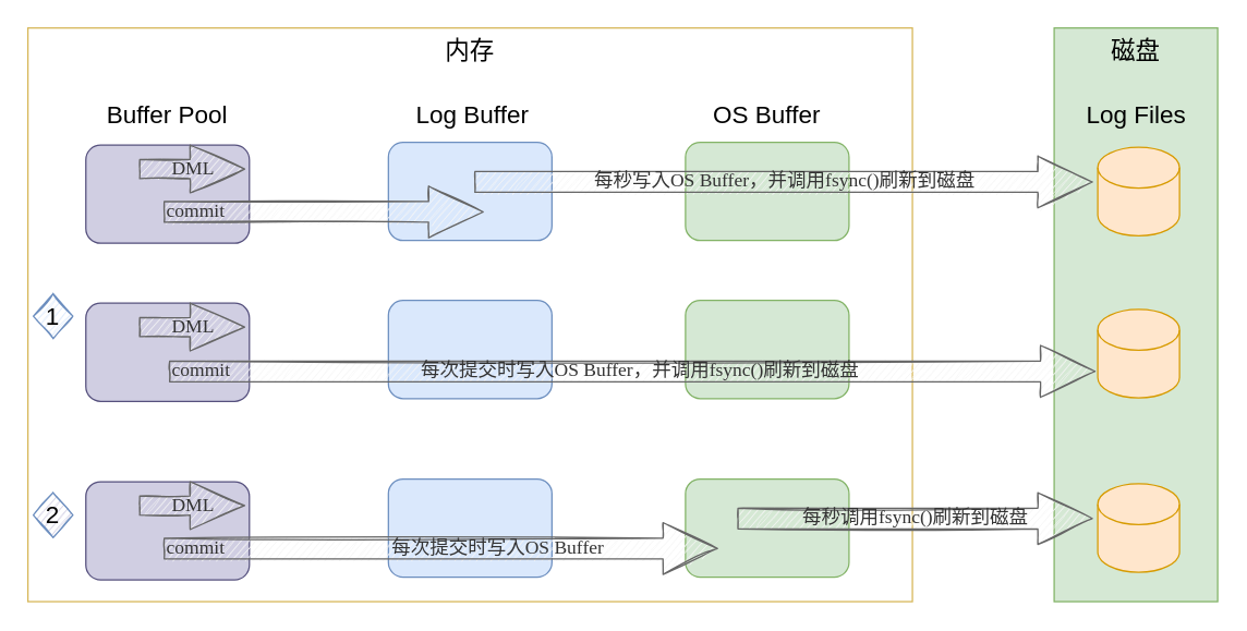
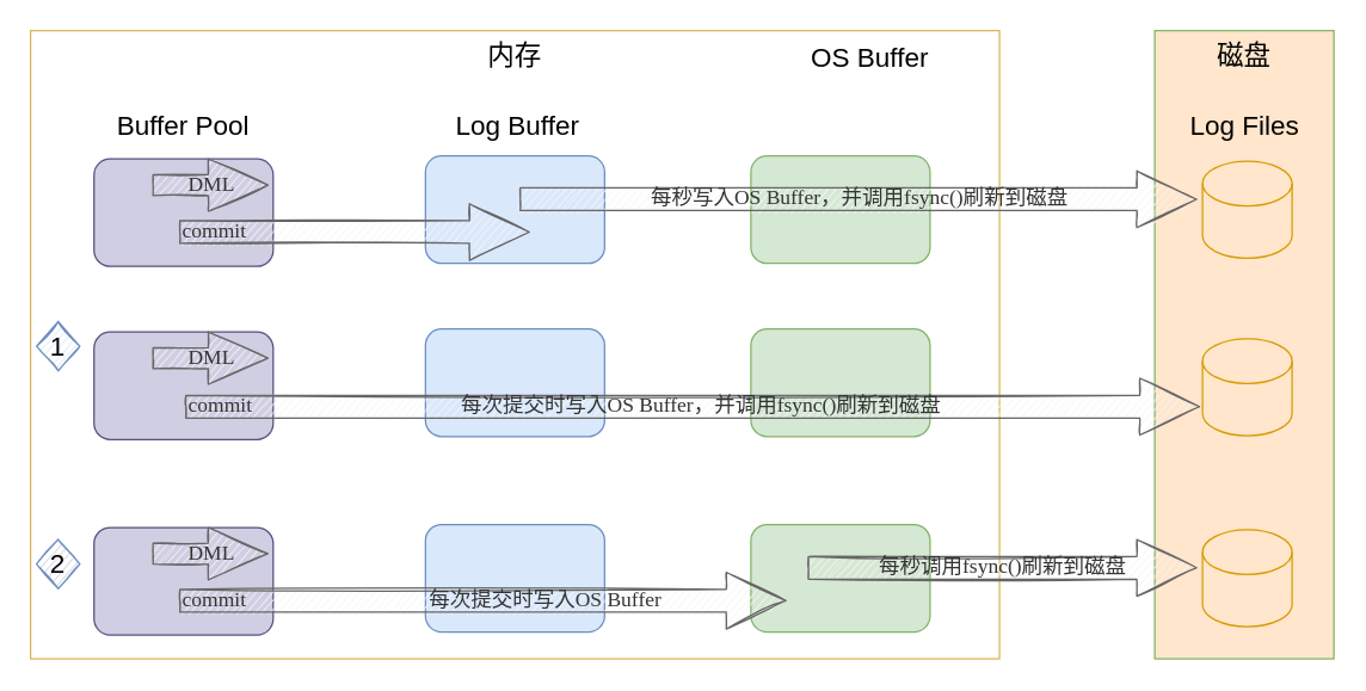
- <mxCell id="3" value="磁盘" style="rounded=0;whiteSpace=wrap;html=1;shadow=0;glass=0;sketch=0;fontSize=18;fillColor=#d5e8d4;strokeColor=#82b366;verticalAlign=top;" vertex="1" parent="1"><mxGeometry x="773" y="20" width="120" height="421" as="geometry" /></mxCell>
+ <mxCell id="3" value="磁盘" style="rounded=0;whiteSpace=wrap;html=1;shadow=0;glass=0;sketch=0;fontSize=18;fillColor=#ffe6cc;strokeColor=#82b366;verticalAlign=top;" vertex="1" parent="1"><mxGeometry x="773" y="20" width="120" height="421" as="geometry" /></mxCell>
- <mxCell id="7" value="OS Buffer" style="text;html=1;strokeColor=none;fillColor=none;align=center;verticalAlign=middle;whiteSpace=wrap;rounded=0;shadow=0;glass=0;sketch=0;fontSize=18;" vertex="1" parent="1"><mxGeometry x="516" y="74" width="93" height="20" as="geometry" /></mxCell>
+ <mxCell id="7" value="OS Buffer" style="text;html=1;strokeColor=none;fillColor=none;align=center;verticalAlign=middle;whiteSpace=wrap;rounded=0;shadow=0;glass=0;sketch=0;fontSize=18;" vertex="1" parent="1"><mxGeometry x="536" y="29" width="93" height="20" as="geometry" /></mxCell>
